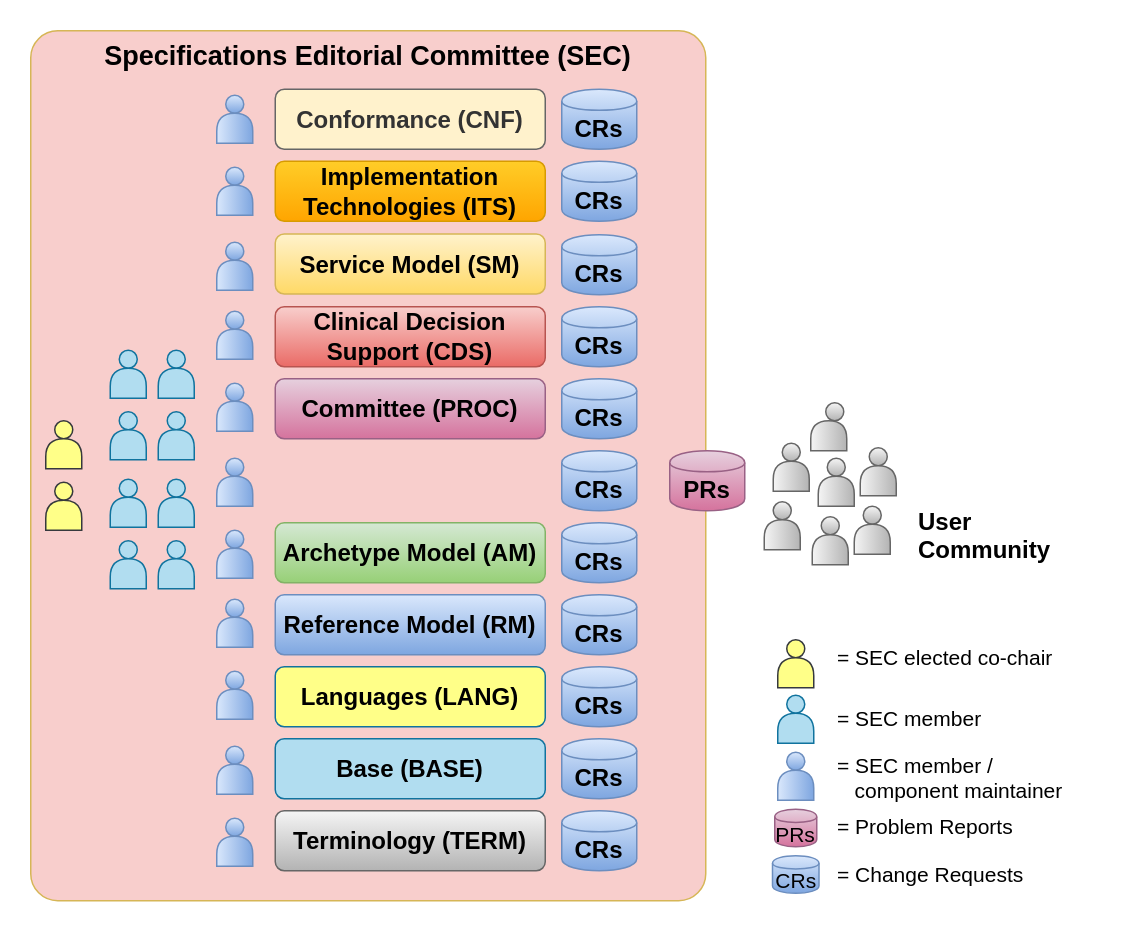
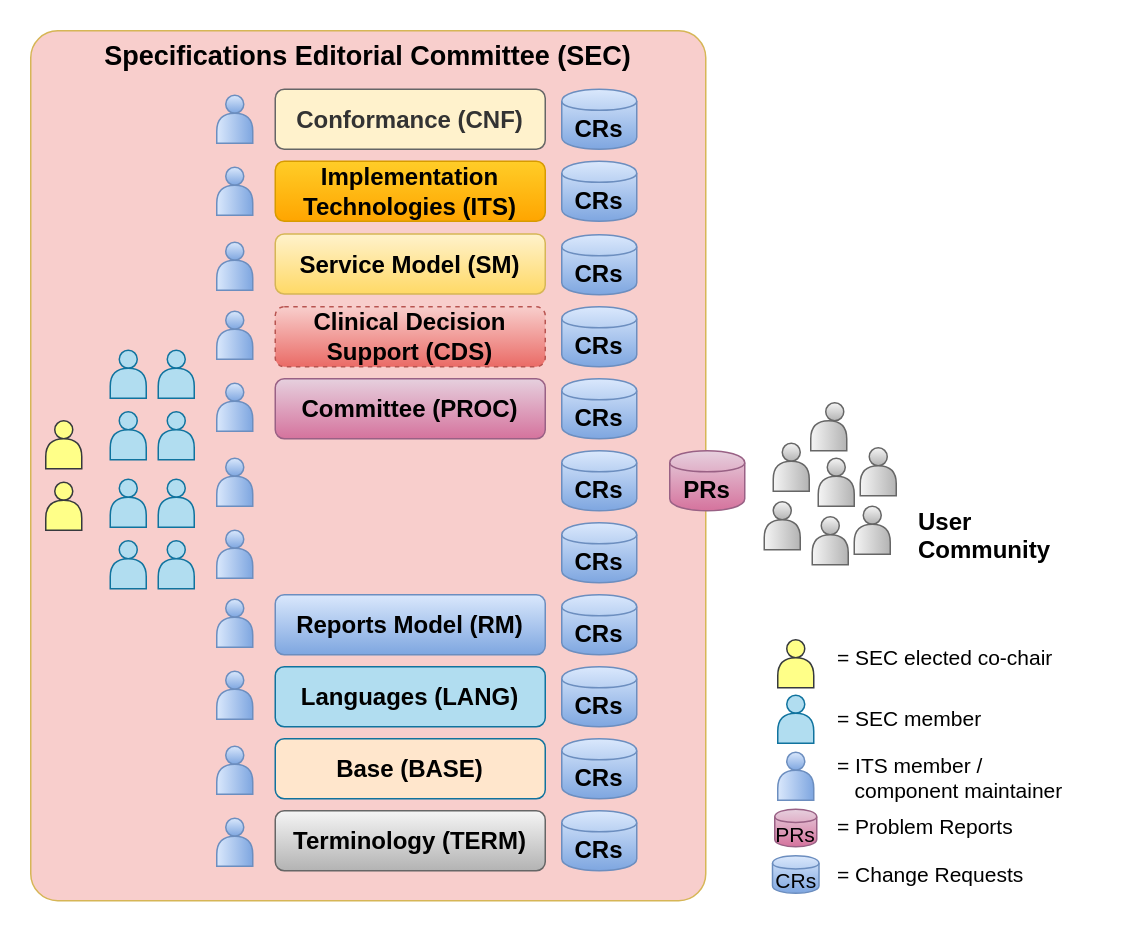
- <mxCell id="7" value="Clinical Decision Support (CDS)" style="rounded=1;whiteSpace=wrap;html=1;shadow=0;glass=0;comic=0;fontSize=16;fillColor=#f8cecc;strokeColor=#b85450;gradientColor=#ea6b66;fontStyle=1" parent="1" vertex="1"><mxGeometry x="183" y="204" width="180" height="40" as="geometry" /></mxCell>
+ <mxCell id="7" value="Clinical Decision Support (CDS)" style="rounded=1;whiteSpace=wrap;html=1;shadow=0;glass=0;comic=0;fontSize=16;fillColor=#f8cecc;strokeColor=#b85450;gradientColor=#ea6b66;fontStyle=1;dashed=1;" parent="1" vertex="1"><mxGeometry x="183" y="204" width="180" height="40" as="geometry" /></mxCell>
- <mxCell id="14" value="Archetype Model (AM)" style="rounded=1;whiteSpace=wrap;html=1;shadow=0;glass=0;comic=0;fontSize=16;fillColor=#d5e8d4;strokeColor=#82b366;gradientColor=#97d077;fontStyle=1" parent="1" vertex="1"><mxGeometry x="183" y="348" width="180" height="40" as="geometry" /></mxCell>
- <mxCell id="16" value="Reference Model (RM)" style="rounded=1;whiteSpace=wrap;html=1;shadow=0;glass=0;comic=0;fontSize=16;fillColor=#dae8fc;strokeColor=#6c8ebf;gradientColor=#7ea6e0;fontStyle=1" parent="1" vertex="1"><mxGeometry x="183" y="396" width="180" height="40" as="geometry" /></mxCell>
+ <mxCell id="16" value="Reports Model (RM)" style="rounded=1;whiteSpace=wrap;html=1;shadow=0;glass=0;comic=0;fontSize=16;fillColor=#dae8fc;strokeColor=#6c8ebf;gradientColor=#7ea6e0;fontStyle=1" parent="1" vertex="1"><mxGeometry x="183" y="396" width="180" height="40" as="geometry" /></mxCell>
- <mxCell id="18" value="Languages (LANG)" style="rounded=1;whiteSpace=wrap;html=1;shadow=0;glass=0;comic=0;fontSize=16;fillColor=#ffff88;strokeColor=#10739e;fontStyle=1;" parent="1" vertex="1"><mxGeometry x="183" y="444" width="180" height="40" as="geometry" /></mxCell>
+ <mxCell id="18" value="Languages (LANG)" style="rounded=1;whiteSpace=wrap;html=1;shadow=0;glass=0;comic=0;fontSize=16;fillColor=#b1ddf0;strokeColor=#10739e;fontStyle=1" parent="1" vertex="1"><mxGeometry x="183" y="444" width="180" height="40" as="geometry" /></mxCell>
- <mxCell id="20" value="Base (BASE)" style="rounded=1;whiteSpace=wrap;html=1;shadow=0;glass=0;comic=0;fontSize=16;fillColor=#b1ddf0;strokeColor=#10739e;fontStyle=1" parent="1" vertex="1"><mxGeometry x="183" y="492" width="180" height="40" as="geometry" /></mxCell>
+ <mxCell id="20" value="Base (BASE)" style="rounded=1;whiteSpace=wrap;html=1;shadow=0;glass=0;comic=0;fontSize=16;fillColor=#ffe6cc;strokeColor=#10739e;fontStyle=1;" parent="1" vertex="1"><mxGeometry x="183" y="492" width="180" height="40" as="geometry" /></mxCell>
- <mxCell id="92" value="= SEC member / &lt;br&gt;&amp;nbsp; &amp;nbsp;component maintainer" style="text;html=1;resizable=0;points=[];autosize=1;align=left;verticalAlign=top;spacingTop=-4;fontSize=14;" parent="1" vertex="1"><mxGeometry x="556" y="499" width="170" height="40" as="geometry" /></mxCell>
+ <mxCell id="92" value="= ITS member / &lt;br&gt;&amp;nbsp; &amp;nbsp;component maintainer" style="text;html=1;resizable=0;points=[];autosize=1;align=left;verticalAlign=top;spacingTop=-4;fontSize=14;" parent="1" vertex="1"><mxGeometry x="556" y="499" width="170" height="40" as="geometry" /></mxCell>
